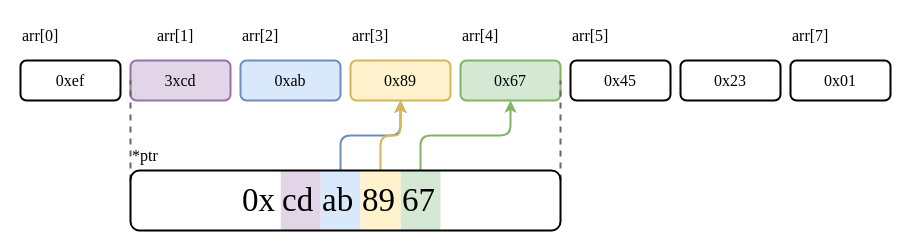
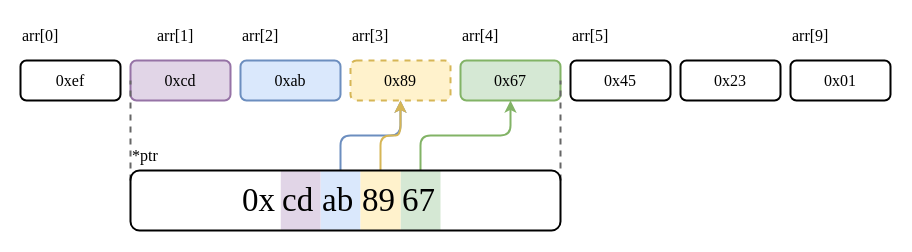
- <mxCell id="18" value="arr[7]" style="text;html=1;strokeColor=none;fillColor=none;align=left;verticalAlign=middle;whiteSpace=wrap;rounded=0;fontFamily=Iosevka;fontSize=16;" vertex="1" parent="1"><mxGeometry x="790" y="20" width="60" height="30" as="geometry" /></mxCell>
+ <mxCell id="18" value="arr[9]" style="text;html=1;strokeColor=none;fillColor=none;align=left;verticalAlign=middle;whiteSpace=wrap;rounded=0;fontFamily=Iosevka;fontSize=16;" vertex="1" parent="1"><mxGeometry x="790" y="20" width="60" height="30" as="geometry" /></mxCell>
- <mxCell id="3" value="3xcd" style="rounded=1;whiteSpace=wrap;html=1;strokeWidth=2;fillColor=#e1d5e7;fontFamily=Iosevka;fontSize=16;align=center;strokeColor=#9673a6;" vertex="1" parent="1"><mxGeometry x="130" y="60" width="100" height="40" as="geometry" /></mxCell>
+ <mxCell id="3" value="0xcd" style="rounded=1;whiteSpace=wrap;html=1;strokeWidth=2;fillColor=#e1d5e7;fontFamily=Iosevka;fontSize=16;align=center;strokeColor=#9673a6;" vertex="1" parent="1"><mxGeometry x="130" y="60" width="100" height="40" as="geometry" /></mxCell>
- <mxCell id="5" value="0x89" style="rounded=1;whiteSpace=wrap;html=1;strokeWidth=2;fillColor=#fff2cc;fontFamily=Iosevka;fontSize=16;align=center;strokeColor=#d6b656;" vertex="1" parent="1"><mxGeometry x="350" y="60" width="100" height="40" as="geometry" /></mxCell>
+ <mxCell id="5" value="0x89" style="rounded=1;whiteSpace=wrap;html=1;strokeWidth=2;fillColor=#fff2cc;fontFamily=Iosevka;fontSize=16;align=center;strokeColor=#d6b656;dashed=1;" vertex="1" parent="1"><mxGeometry x="350" y="60" width="100" height="40" as="geometry" /></mxCell>
